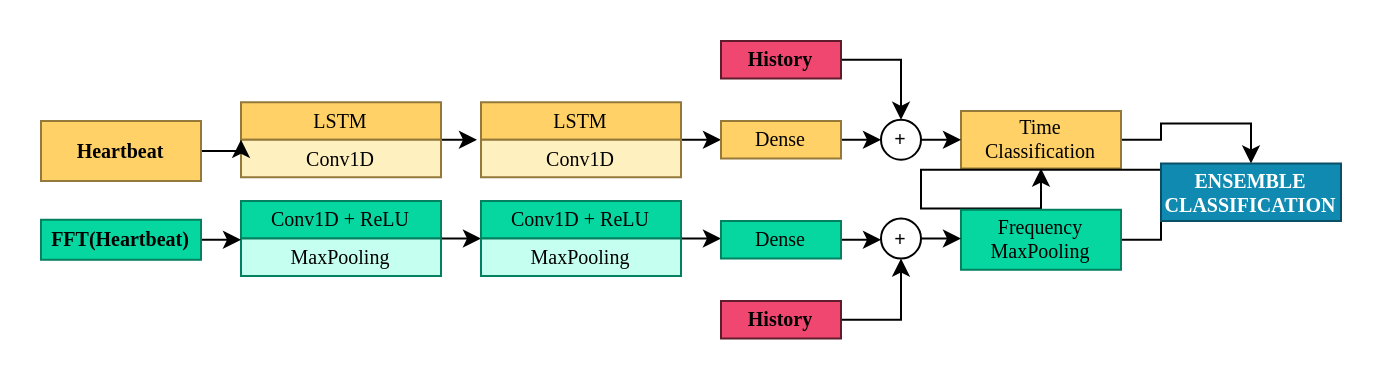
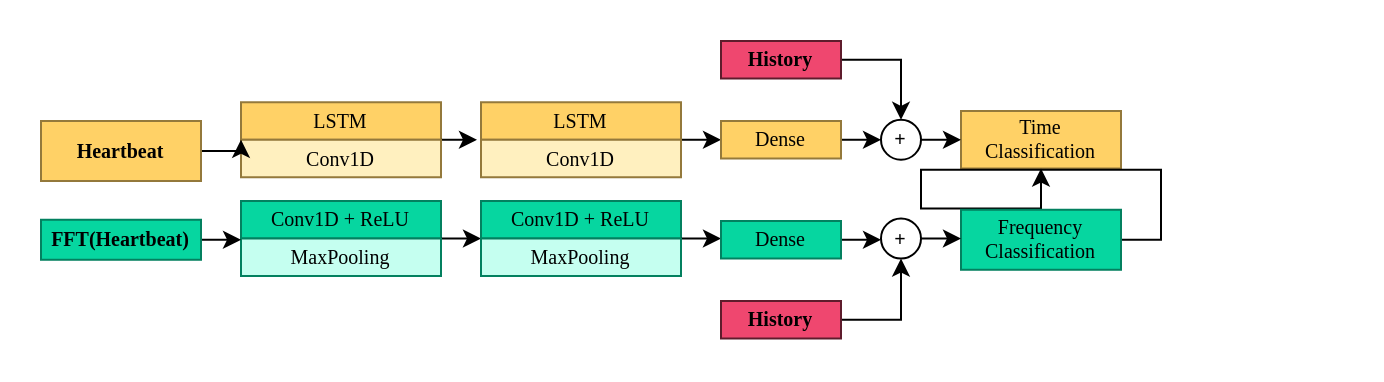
- <mxCell id="26" style="edgeStyle=orthogonalEdgeStyle;rounded=0;orthogonalLoop=1;jettySize=auto;html=1;exitX=1;exitY=0.5;exitDx=0;exitDy=0;entryX=0.5;entryY=0;entryDx=0;entryDy=0;fontFamily=Times New Roman;fontSize=10;fontColor=#FFFFFF;" edge="1" parent="1" source="27" target="30"><mxGeometry relative="1" as="geometry" /></mxCell>
- <mxCell id="30" value="ENSEMBLE&lt;br&gt;CLASSIFICATION" style="rounded=0;whiteSpace=wrap;html=1;fillColor=#118AB2;strokeColor=#0A4F66;fontFamily=Times New Roman;fontSize=10;fontStyle=1;fontColor=#FFFFFF;" vertex="1" parent="1"><mxGeometry x="580" y="81.25" width="90" height="28.75" as="geometry" /></mxCell>
- <mxCell id="29" value="Frequency MaxPooling" style="rounded=0;whiteSpace=wrap;html=1;fillColor=#06d6a0;strokeColor=#03805F;fontFamily=Times New Roman;fontSize=10;" vertex="1" parent="1"><mxGeometry x="480" y="104.38" width="80" height="30" as="geometry" /></mxCell>
+ <mxCell id="29" value="Frequency Classification" style="rounded=0;whiteSpace=wrap;html=1;fillColor=#06d6a0;strokeColor=#03805F;fontFamily=Times New Roman;fontSize=10;" vertex="1" parent="1"><mxGeometry x="480" y="104.38" width="80" height="30" as="geometry" /></mxCell>
